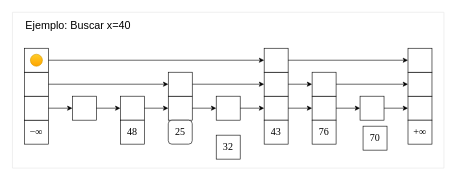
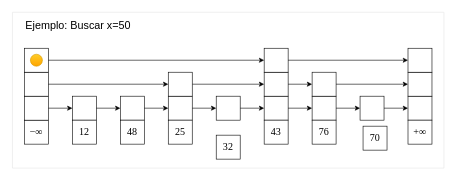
- <mxCell id="43" value="&lt;font style=&quot;font-size: 18px&quot;&gt;Ejemplo: Buscar x=40&lt;/font&gt;" style="text;html=1;resizable=0;points=[];autosize=1;align=left;verticalAlign=top;spacingTop=-4;" parent="1" vertex="1"><mxGeometry x="40" y="29" width="190" height="20" as="geometry" /></mxCell>
+ <mxCell id="43" value="&lt;font style=&quot;font-size: 18px&quot;&gt;Ejemplo: Buscar x=50&lt;/font&gt;" style="text;html=1;resizable=0;points=[];autosize=1;align=left;verticalAlign=top;spacingTop=-4;" parent="1" vertex="1"><mxGeometry x="40" y="29" width="190" height="20" as="geometry" /></mxCell>
+ <mxCell id="5" value="&lt;div style=&quot;text-align: left&quot;&gt;&lt;font face=&quot;stixmathjax_main&quot;&gt;&lt;span style=&quot;font-size: 16.8px ; background-color: rgb(255 , 255 , 255)&quot;&gt;12&lt;/span&gt;&lt;/font&gt;&lt;/div&gt;" style="whiteSpace=wrap;html=1;aspect=fixed;fontSize=18;" parent="1" vertex="1"><mxGeometry x="120" y="200" width="40" height="40" as="geometry" /></mxCell>
- <mxCell id="12" value="&lt;div style=&quot;text-align: left&quot;&gt;&lt;font face=&quot;stixmathjax_main&quot;&gt;&lt;span style=&quot;font-size: 16.8px ; background-color: rgb(255 , 255 , 255)&quot;&gt;25&lt;/span&gt;&lt;/font&gt;&lt;/div&gt;" style="whiteSpace=wrap;html=1;aspect=fixed;fontSize=18;rounded=1;" parent="1" vertex="1"><mxGeometry x="280" y="200" width="40" height="40" as="geometry" /></mxCell>
+ <mxCell id="12" value="&lt;div style=&quot;text-align: left&quot;&gt;&lt;font face=&quot;stixmathjax_main&quot;&gt;&lt;span style=&quot;font-size: 16.8px ; background-color: rgb(255 , 255 , 255)&quot;&gt;25&lt;/span&gt;&lt;/font&gt;&lt;/div&gt;" style="whiteSpace=wrap;html=1;aspect=fixed;fontSize=18;" parent="1" vertex="1"><mxGeometry x="280" y="200" width="40" height="40" as="geometry" /></mxCell>
